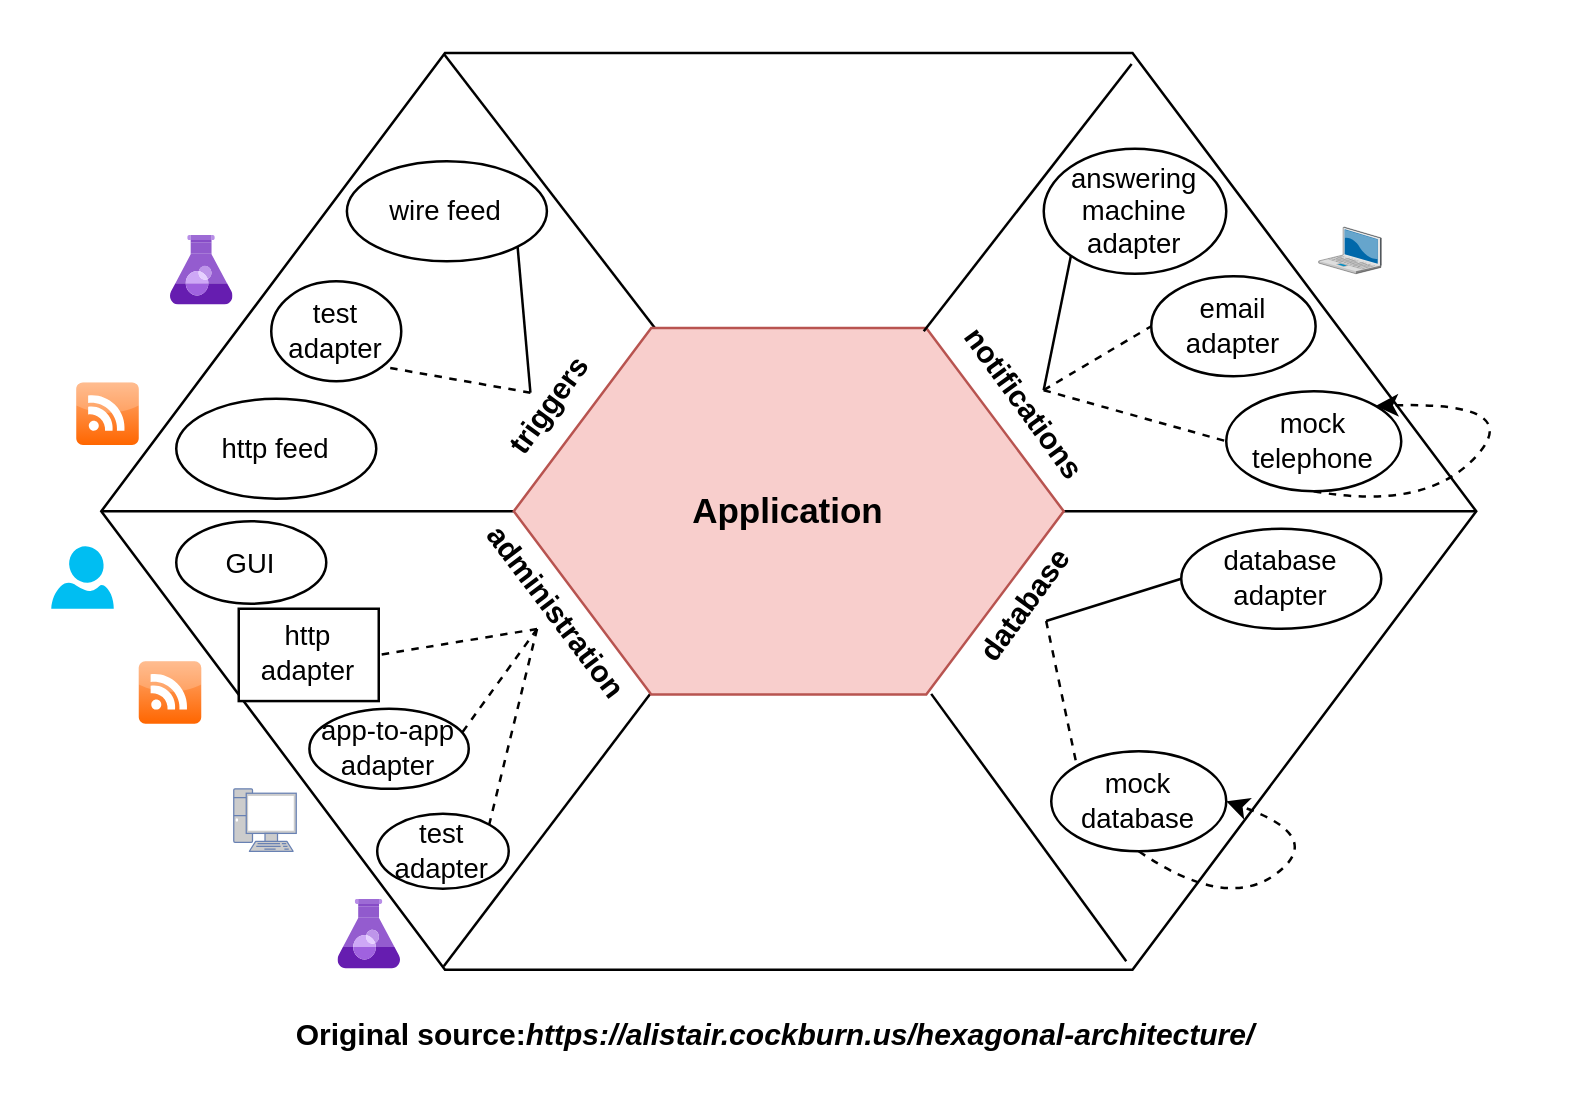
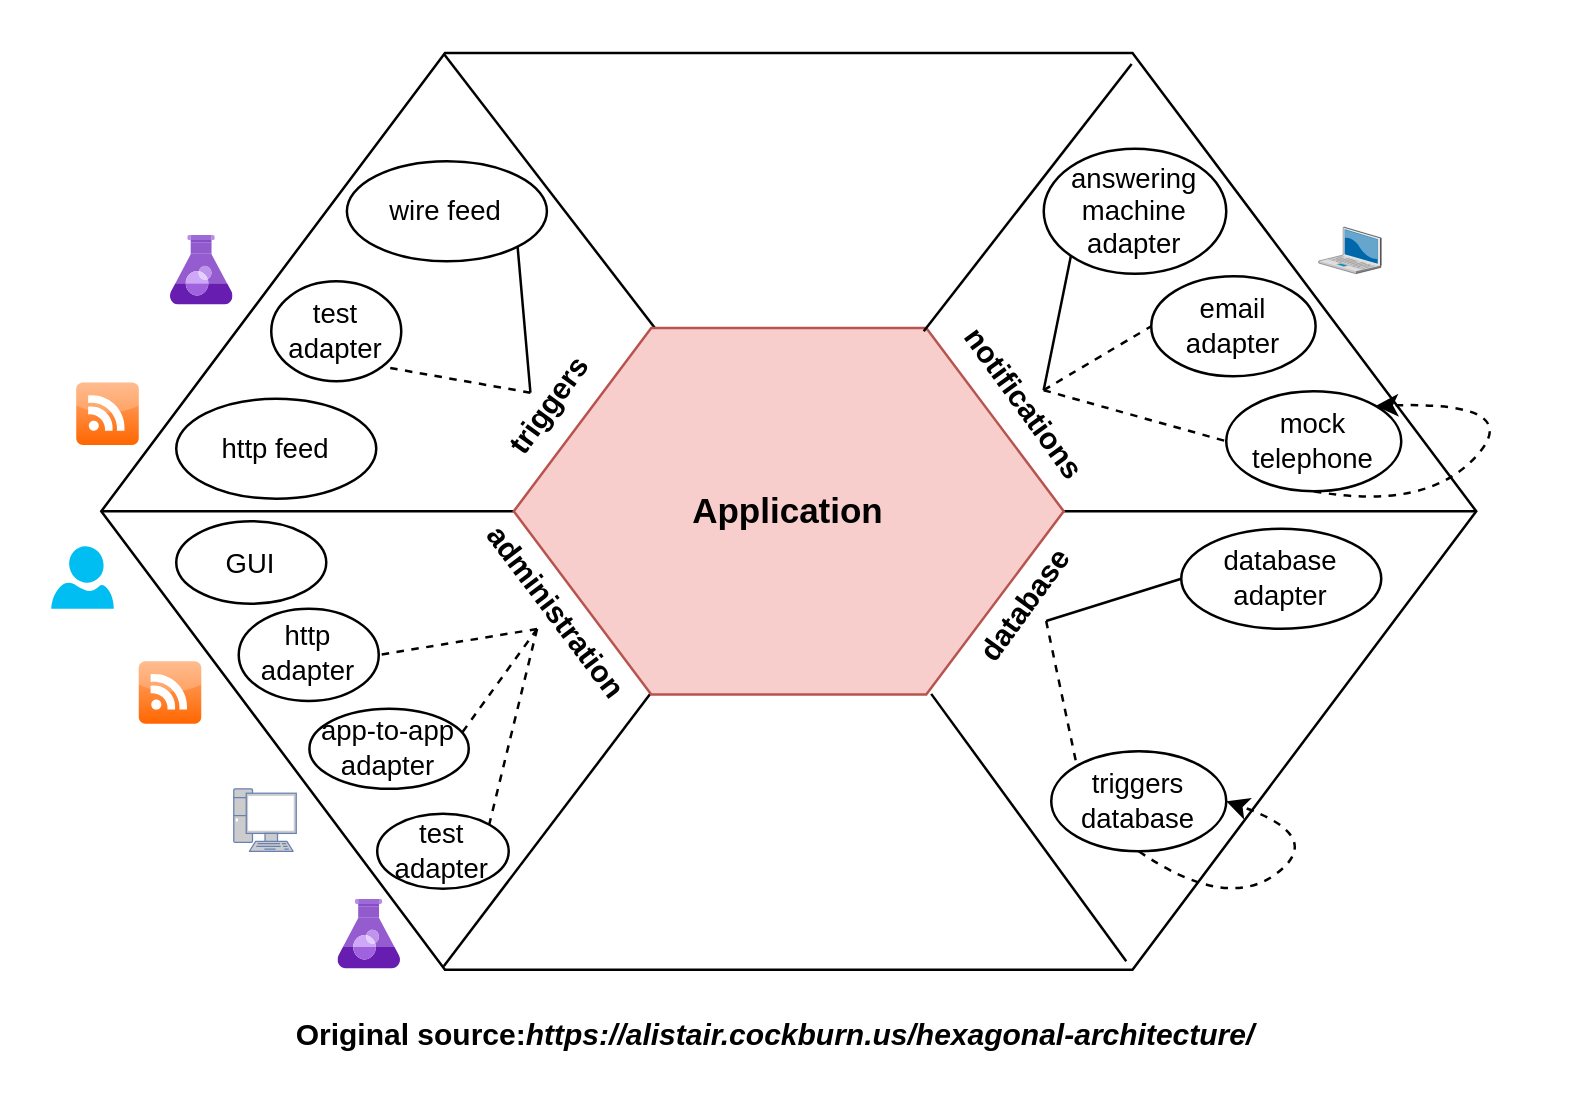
- <mxCell id="36" value="http adapter" style="whiteSpace=wrap;html=1;align=center;fontSize=11;rounded=0;" vertex="1" parent="1"><mxGeometry x="95" y="243" width="56" height="36.93" as="geometry" /></mxCell>
+ <mxCell id="36" value="http adapter" style="ellipse;whiteSpace=wrap;html=1;align=center;fontSize=11;" vertex="1" parent="1"><mxGeometry x="95" y="243" width="56" height="36.93" as="geometry" /></mxCell>
- <mxCell id="27" value="mock database" style="ellipse;whiteSpace=wrap;html=1;align=center;fontSize=11;" vertex="1" parent="1"><mxGeometry x="420" y="300" width="70" height="40" as="geometry" /></mxCell>
+ <mxCell id="27" value="triggers database" style="ellipse;whiteSpace=wrap;html=1;align=center;fontSize=11;" vertex="1" parent="1"><mxGeometry x="420" y="300" width="70" height="40" as="geometry" /></mxCell>
